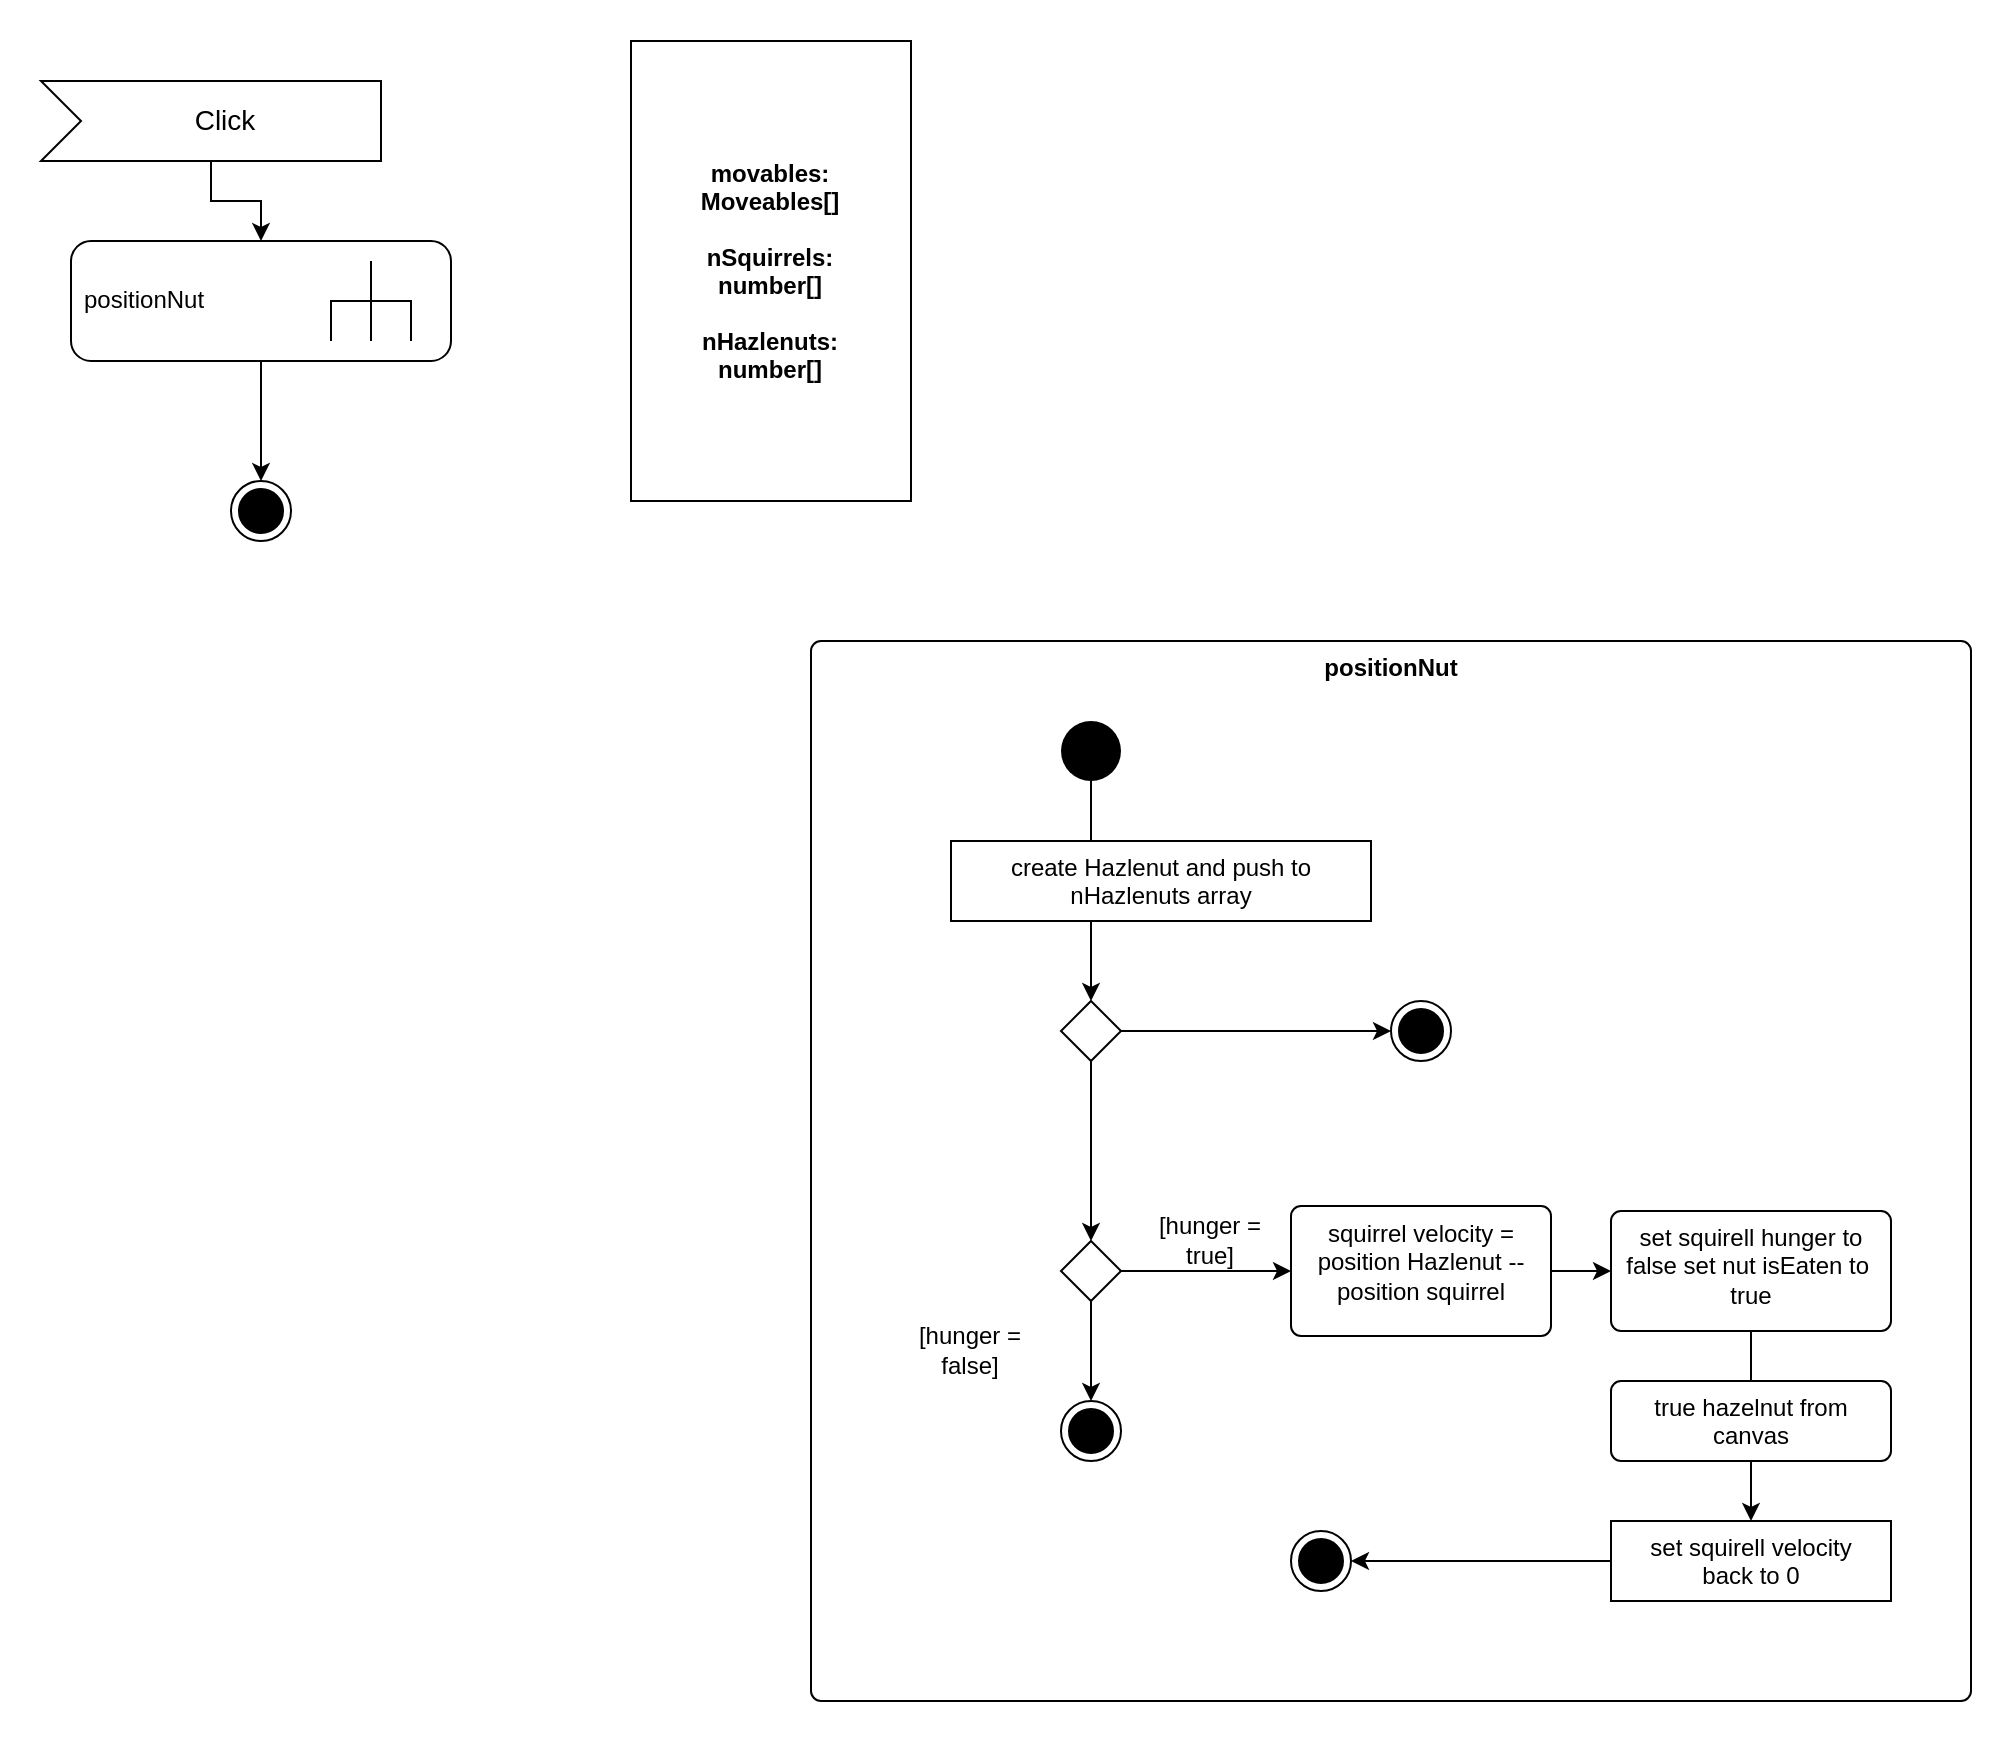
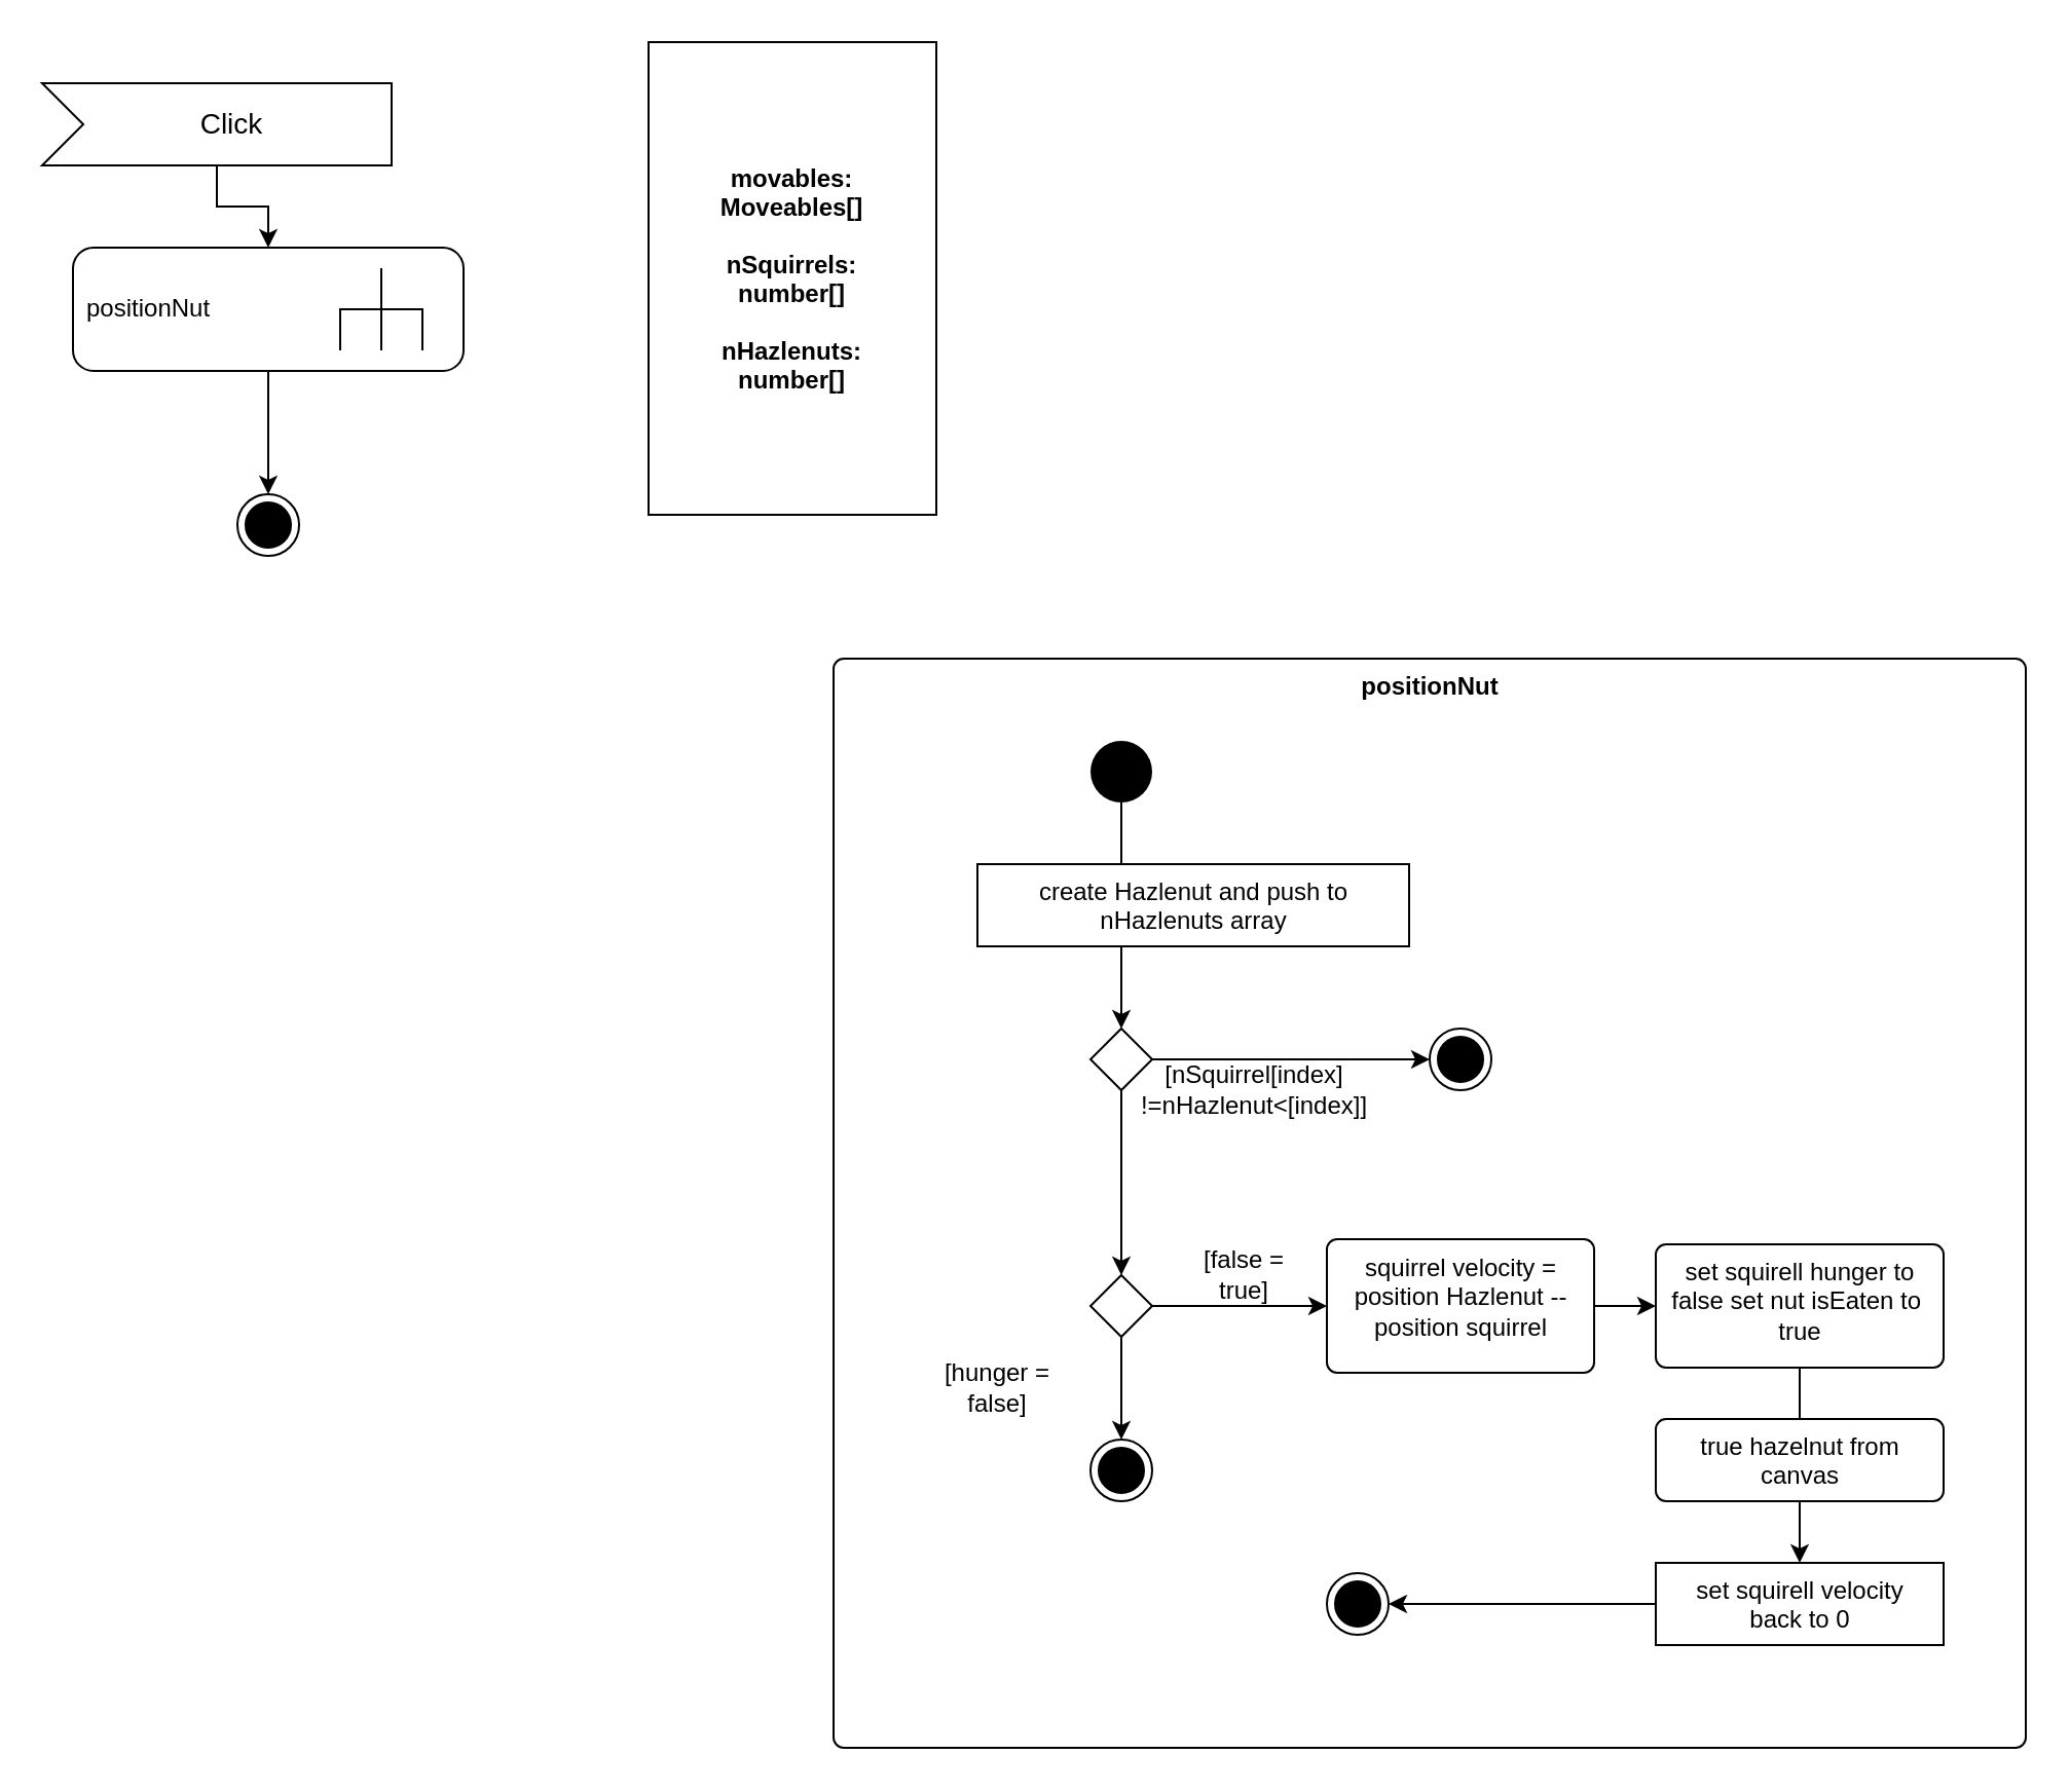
+ <mxCell id="29" value="[nSquirrel[index]&lt;br&gt;!=nHazlenut&amp;lt;[index]]" style="text;html=1;strokeColor=none;fillColor=none;align=center;verticalAlign=middle;whiteSpace=wrap;rounded=0;" vertex="1" parent="1"><mxGeometry x="560" y="480" width="100" height="100" as="geometry" /></mxCell>
- <mxCell id="28" value="[hunger =&lt;br&gt;true]" style="text;html=1;strokeColor=none;fillColor=none;align=center;verticalAlign=middle;whiteSpace=wrap;rounded=0;" vertex="1" parent="1"><mxGeometry x="555" y="610" width="100" height="20" as="geometry" /></mxCell>
+ <mxCell id="28" value="[false =&lt;br&gt;true]" style="text;html=1;strokeColor=none;fillColor=none;align=center;verticalAlign=middle;whiteSpace=wrap;rounded=0;" vertex="1" parent="1"><mxGeometry x="555" y="610" width="100" height="20" as="geometry" /></mxCell>
